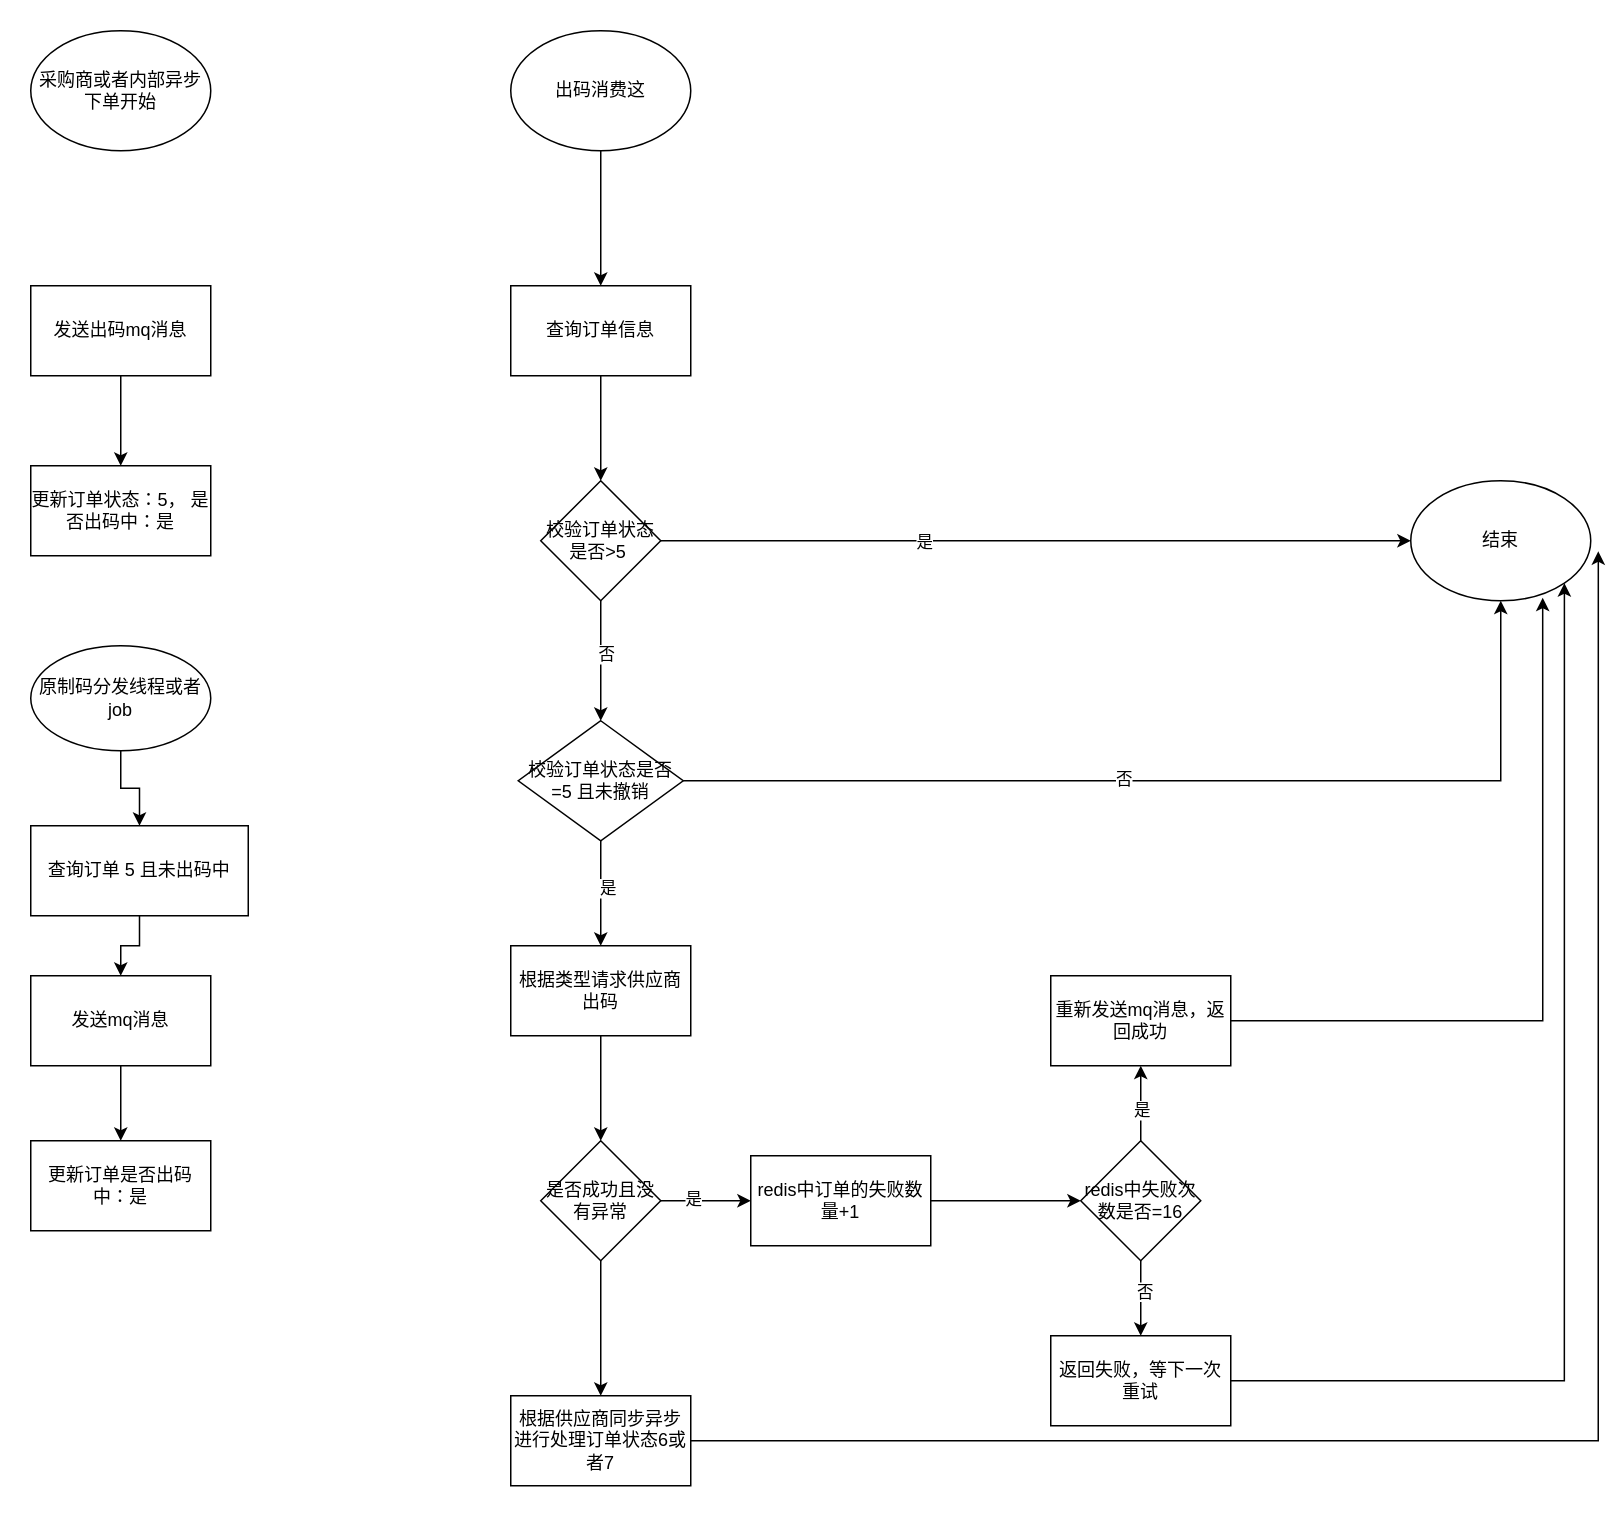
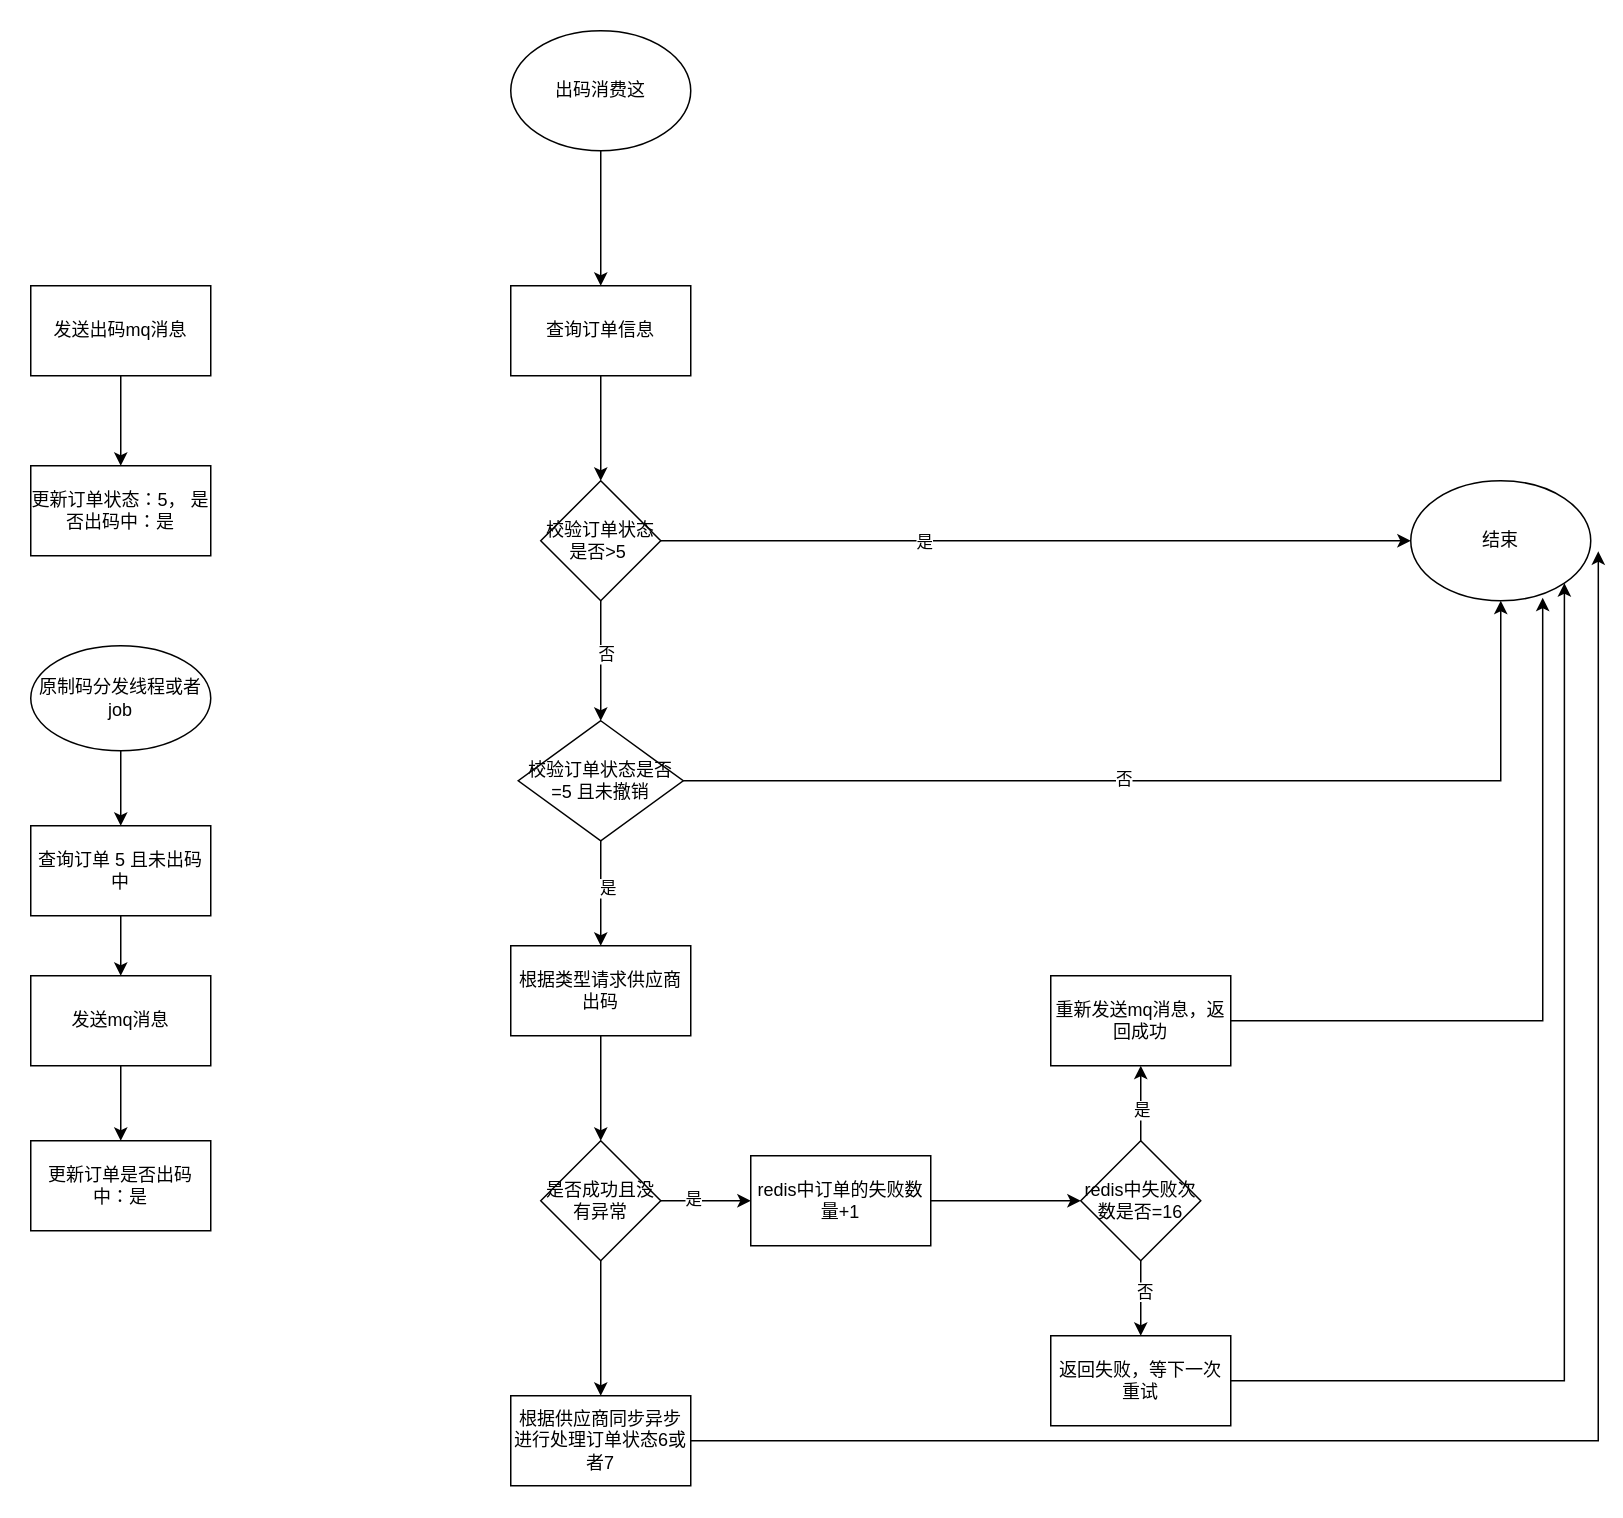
- <mxCell id="2" value="采购商或者内部异步下单开始" style="ellipse;whiteSpace=wrap;html=1;" vertex="1" parent="1"><mxGeometry x="20" y="20" width="120" height="80" as="geometry" /></mxCell>
- <mxCell id="43" value="查询订单 5 且未出码中" style="whiteSpace=wrap;html=1;" vertex="1" parent="1"><mxGeometry x="20" y="550" width="145" height="60" as="geometry" /></mxCell>
+ <mxCell id="43" value="查询订单 5 且未出码中" style="whiteSpace=wrap;html=1;" vertex="1" parent="1"><mxGeometry x="20" y="550" width="120" height="60" as="geometry" /></mxCell>
